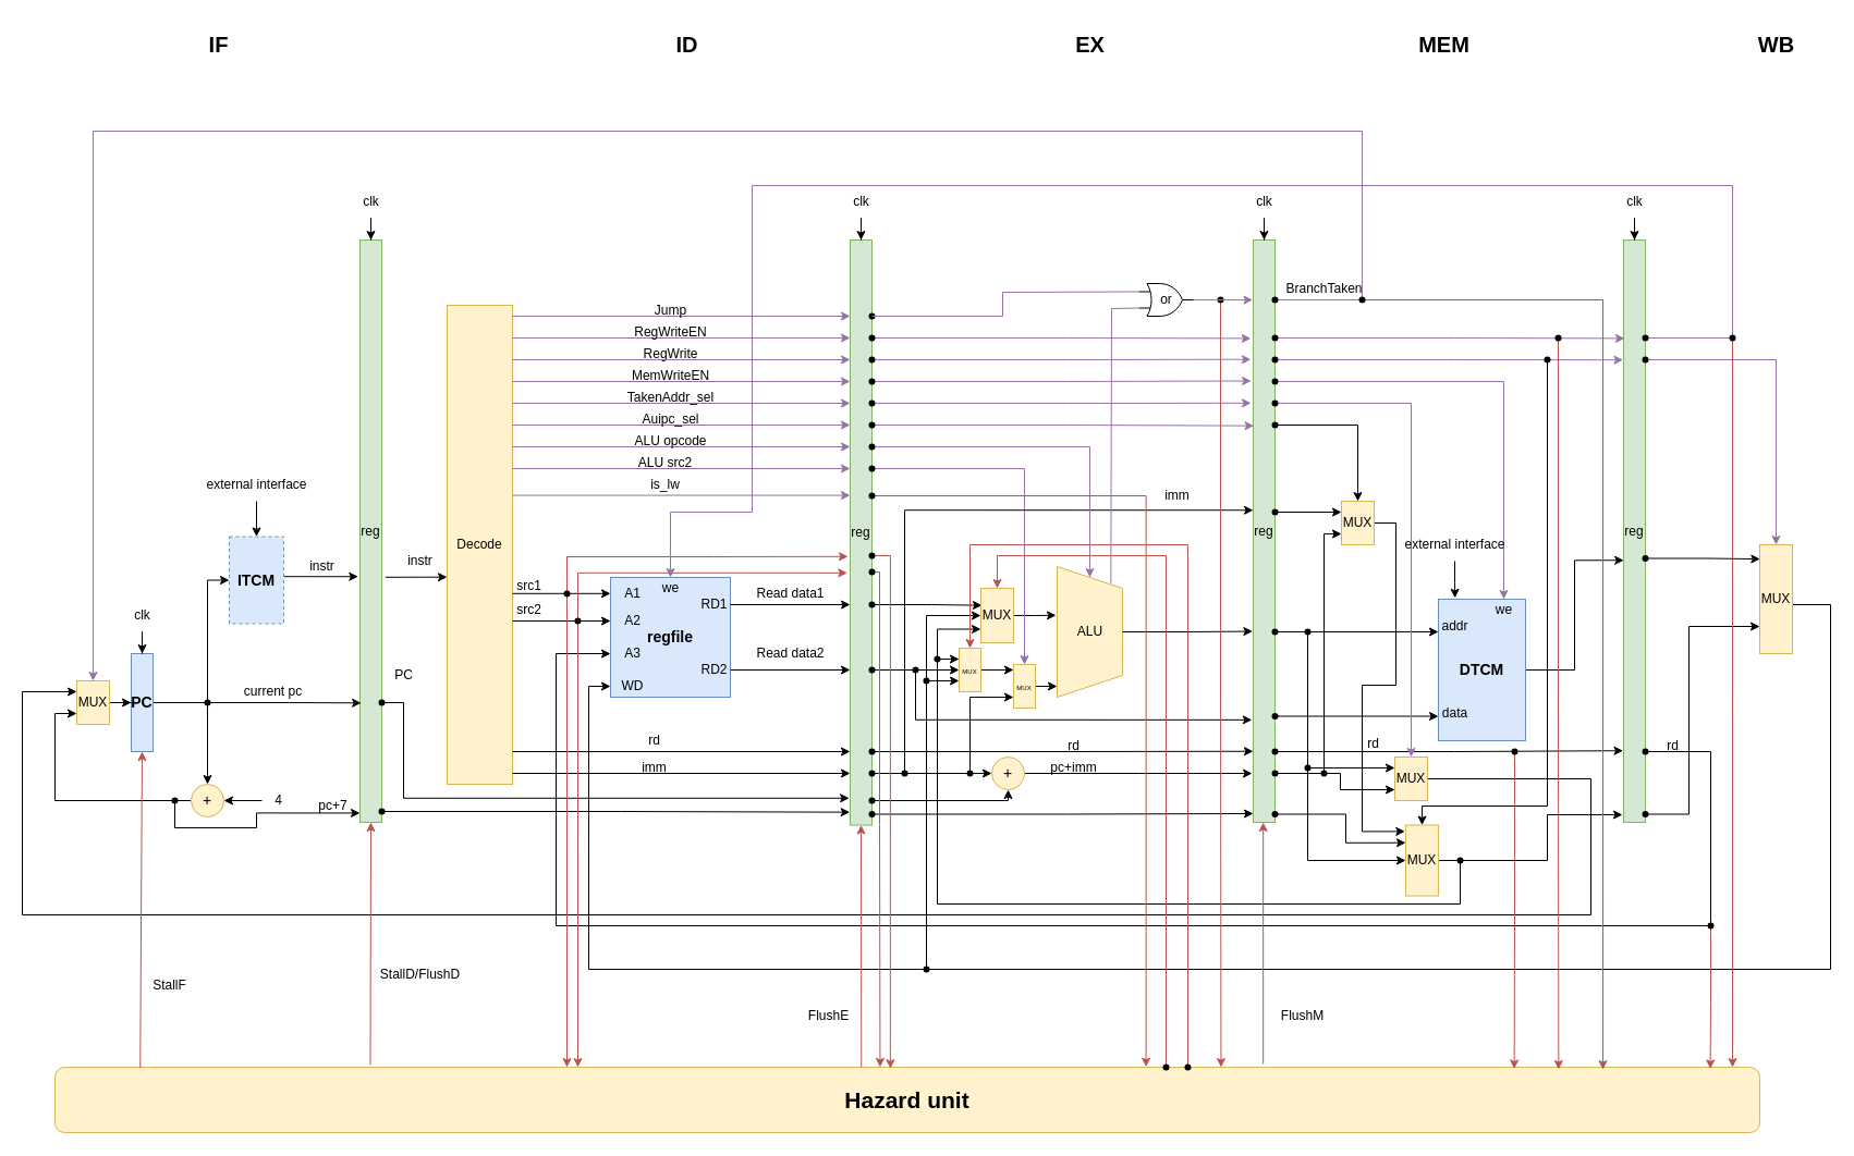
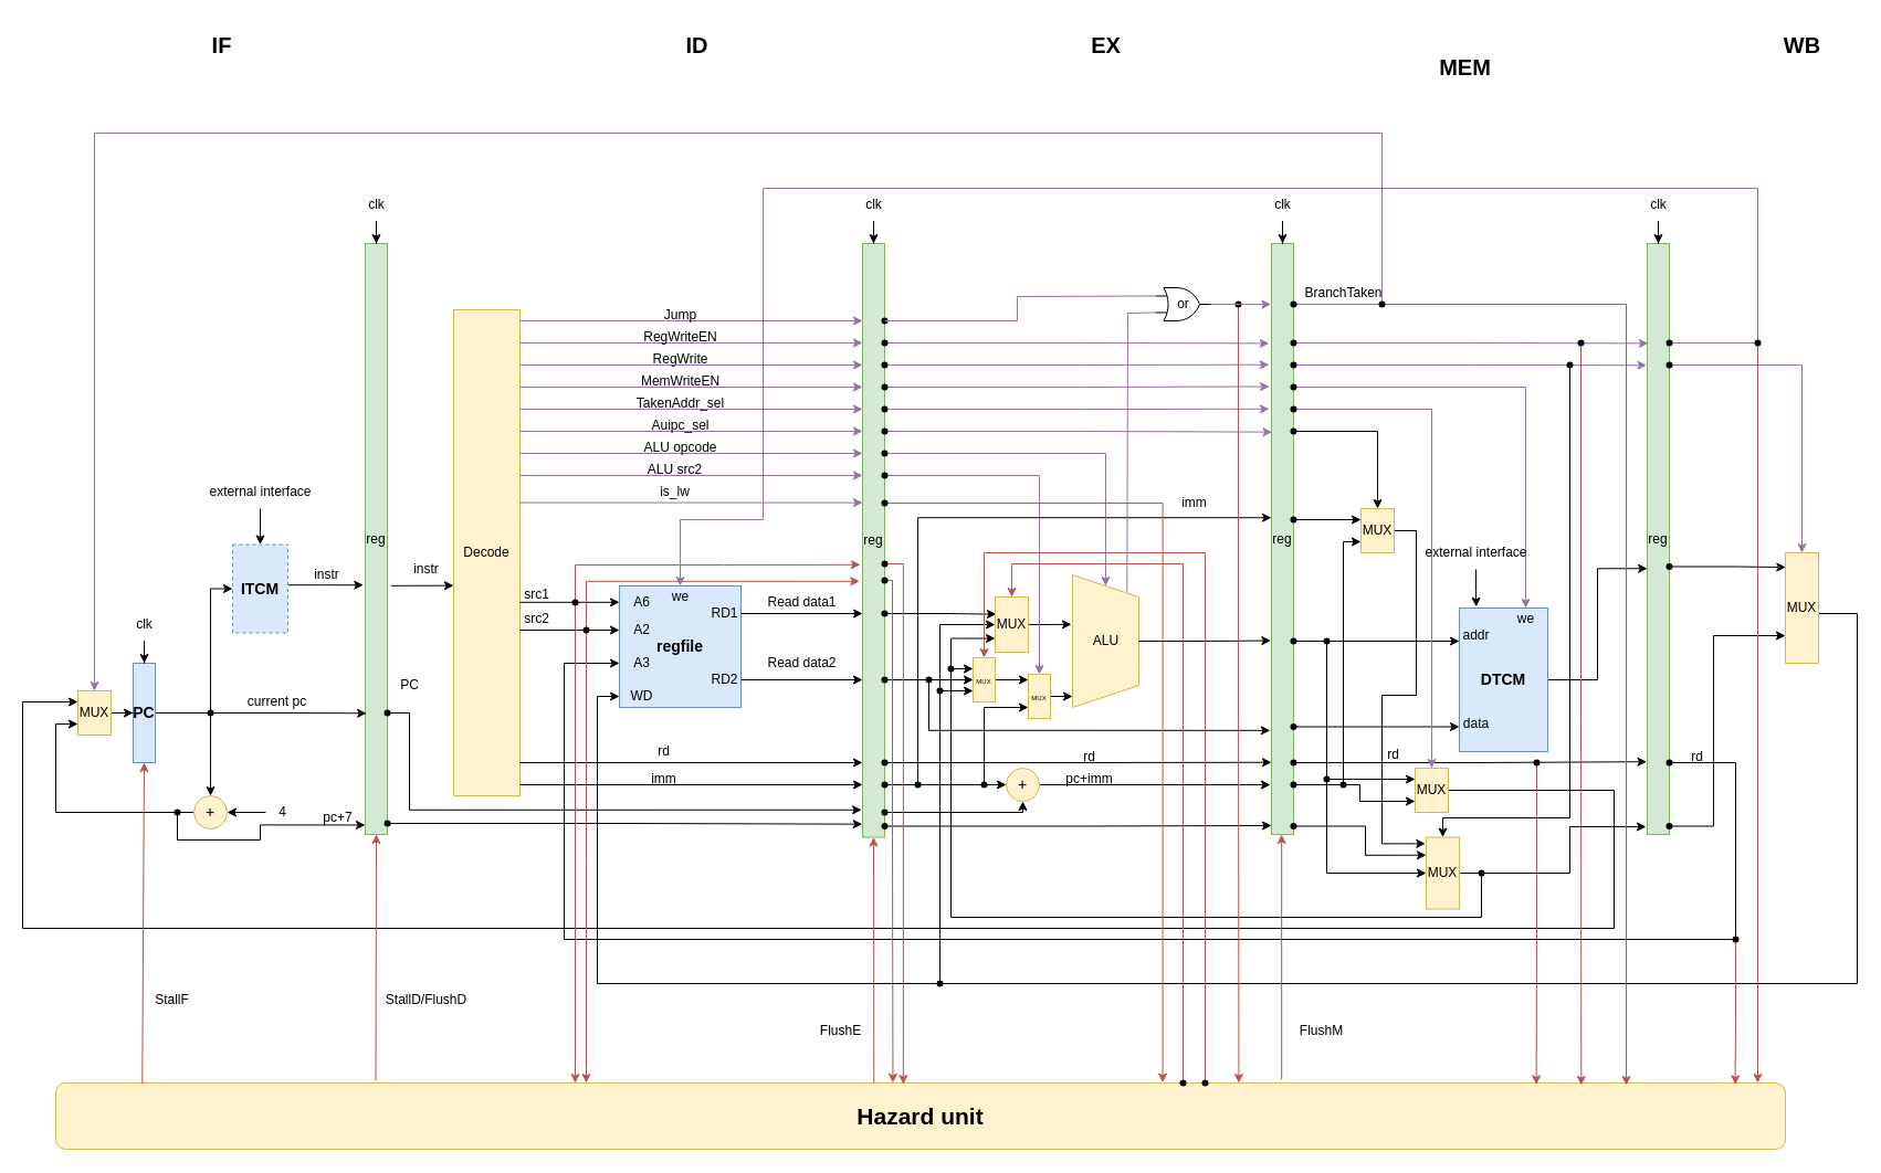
- <mxCell id="76" value="&lt;b&gt;&lt;font style=&quot;font-size: 20px;&quot;&gt;MEM&lt;/font&gt;&lt;/b&gt;" style="text;html=1;align=center;verticalAlign=middle;resizable=0;points=[];autosize=1;strokeColor=none;fillColor=none;" parent="1" vertex="1"><mxGeometry x="1290" y="20" width="70" height="40" as="geometry" /></mxCell>
+ <mxCell id="76" value="&lt;b&gt;&lt;font style=&quot;font-size: 20px;&quot;&gt;MEM&lt;/font&gt;&lt;/b&gt;" style="text;html=1;align=center;verticalAlign=middle;resizable=0;points=[];autosize=1;strokeColor=none;fillColor=none;" parent="1" vertex="1"><mxGeometry x="1290" y="40" width="70" height="40" as="geometry" /></mxCell>
- <mxCell id="26" value="A1" style="text;html=1;align=center;verticalAlign=middle;resizable=0;points=[];autosize=1;strokeColor=none;fillColor=none;" parent="1" vertex="1"><mxGeometry x="560" y="530" width="40" height="30" as="geometry" /></mxCell>
+ <mxCell id="26" value="A6" style="text;html=1;align=center;verticalAlign=middle;resizable=0;points=[];autosize=1;strokeColor=none;fillColor=none;" parent="1" vertex="1"><mxGeometry x="560" y="530" width="40" height="30" as="geometry" /></mxCell>
- <mxCell id="202" value="StallD/FlushD" style="text;html=1;align=center;verticalAlign=middle;resizable=0;points=[];autosize=1;strokeColor=none;fillColor=none;" parent="1" vertex="1"><mxGeometry x="335" y="880" width="100" height="30" as="geometry" /></mxCell>
+ <mxCell id="202" value="StallD/FlushD" style="text;html=1;align=center;verticalAlign=middle;resizable=0;points=[];autosize=1;strokeColor=none;fillColor=none;" parent="1" vertex="1"><mxGeometry x="335" y="890" width="100" height="30" as="geometry" /></mxCell>
